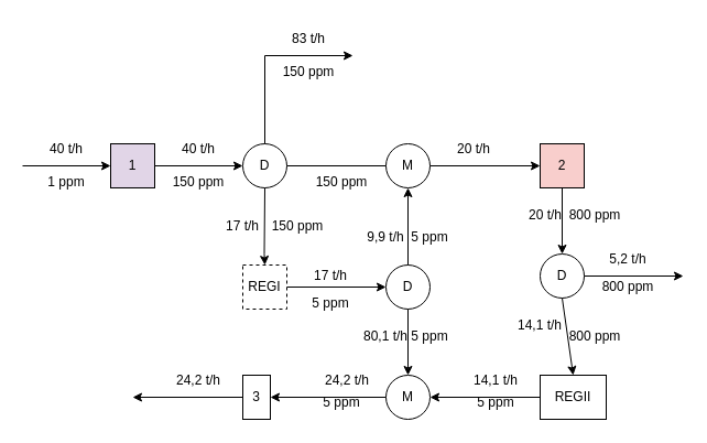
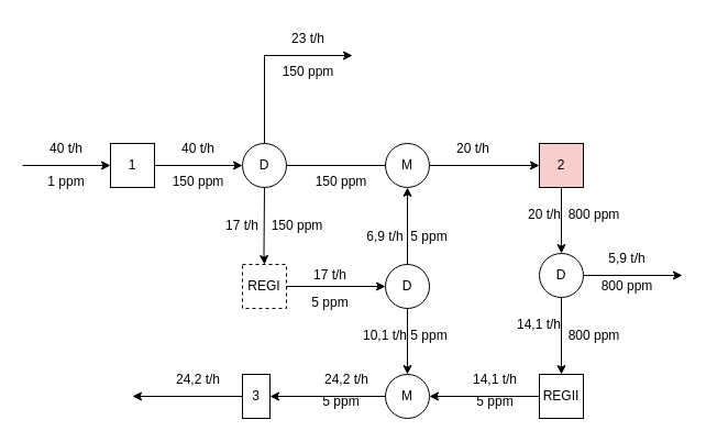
- <mxCell id="22" value="83 t/h" style="text;html=1;strokeColor=none;fillColor=none;align=center;verticalAlign=middle;whiteSpace=wrap;rounded=0;" parent="1" vertex="1"><mxGeometry x="250" y="20" width="60" height="30" as="geometry" /></mxCell>
+ <mxCell id="22" value="23 t/h" style="text;html=1;strokeColor=none;fillColor=none;align=center;verticalAlign=middle;whiteSpace=wrap;rounded=0;" parent="1" vertex="1"><mxGeometry x="250" y="20" width="60" height="30" as="geometry" /></mxCell>
- <mxCell id="5" value="1" style="whiteSpace=wrap;html=1;aspect=fixed;fillColor=#e1d5e7;" parent="1" vertex="1"><mxGeometry x="100" y="130" width="40" height="40" as="geometry" /></mxCell>
+ <mxCell id="5" value="1" style="whiteSpace=wrap;html=1;aspect=fixed;" parent="1" vertex="1"><mxGeometry x="100" y="130" width="40" height="40" as="geometry" /></mxCell>
- <mxCell id="43" value="9,9 t/h" style="text;html=1;strokeColor=none;fillColor=none;align=center;verticalAlign=middle;whiteSpace=wrap;rounded=0;" vertex="1" parent="1"><mxGeometry x="320" y="200" width="60" height="30" as="geometry" /></mxCell>
+ <mxCell id="43" value="6,9 t/h" style="text;html=1;strokeColor=none;fillColor=none;align=center;verticalAlign=middle;whiteSpace=wrap;rounded=0;" vertex="1" parent="1"><mxGeometry x="320" y="200" width="60" height="30" as="geometry" /></mxCell>
- <mxCell id="25" value="5,2 t/h" style="text;html=1;strokeColor=none;fillColor=none;align=center;verticalAlign=middle;whiteSpace=wrap;rounded=0;" parent="1" vertex="1"><mxGeometry x="540" y="220" width="60" height="30" as="geometry" /></mxCell>
+ <mxCell id="25" value="5,9 t/h" style="text;html=1;strokeColor=none;fillColor=none;align=center;verticalAlign=middle;whiteSpace=wrap;rounded=0;" parent="1" vertex="1"><mxGeometry x="540" y="220" width="60" height="30" as="geometry" /></mxCell>
- <mxCell id="44" value="80,1 t/h" style="text;html=1;strokeColor=none;fillColor=none;align=center;verticalAlign=middle;whiteSpace=wrap;rounded=0;" vertex="1" parent="1"><mxGeometry x="320" y="290" width="60" height="30" as="geometry" /></mxCell>
+ <mxCell id="44" value="10,1 t/h" style="text;html=1;strokeColor=none;fillColor=none;align=center;verticalAlign=middle;whiteSpace=wrap;rounded=0;" vertex="1" parent="1"><mxGeometry x="320" y="290" width="60" height="30" as="geometry" /></mxCell>
- <mxCell id="31" value="REGII" style="whiteSpace=wrap;html=1;aspect=fixed;" vertex="1" parent="1"><mxGeometry x="490" y="340" width="60" height="40" as="geometry" /></mxCell>
+ <mxCell id="31" value="REGII" style="whiteSpace=wrap;html=1;aspect=fixed;" vertex="1" parent="1"><mxGeometry x="490" y="340" width="40" height="40" as="geometry" /></mxCell>
